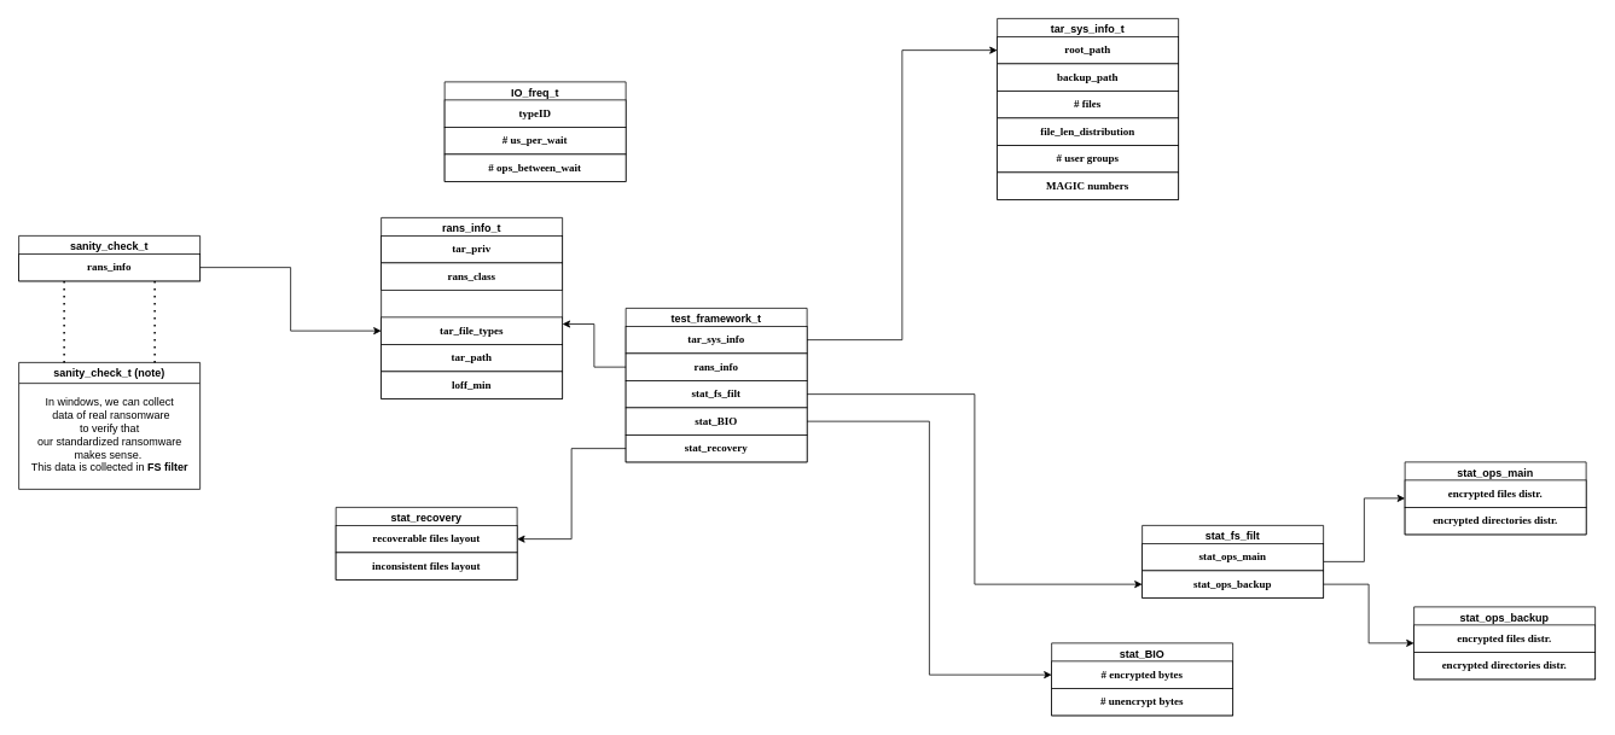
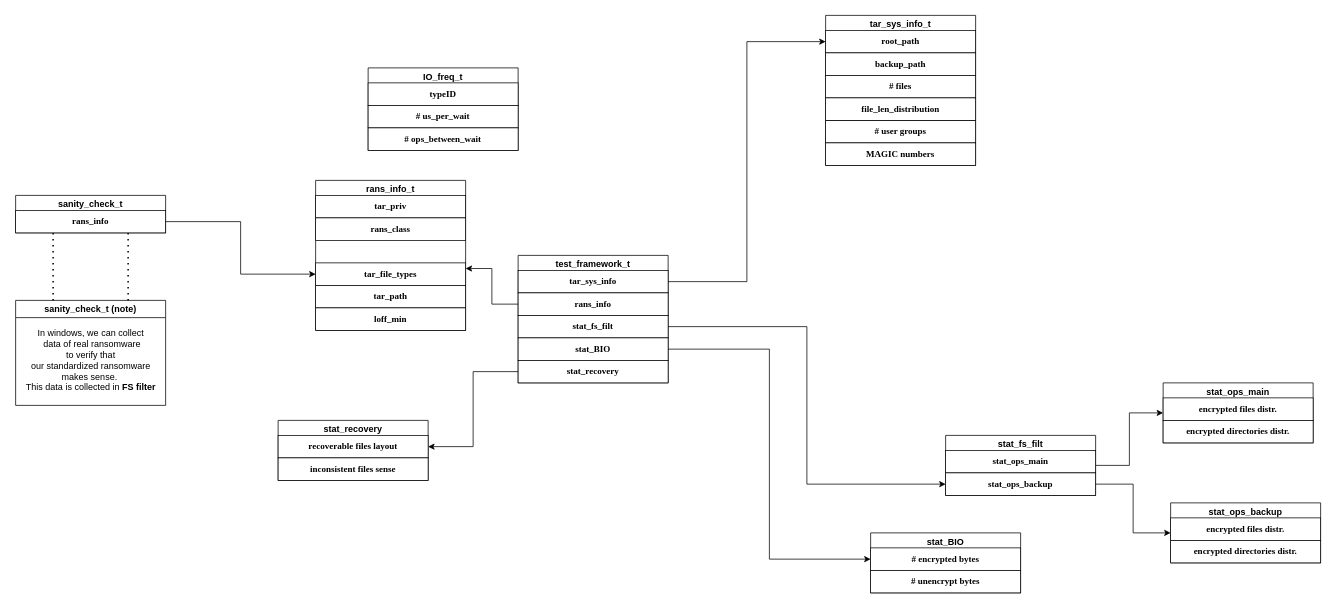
- <mxCell id="52" value="&lt;font face=&quot;Georgia&quot;&gt;&lt;b&gt;inconsistent files layout&lt;/b&gt;&lt;/font&gt;" style="whiteSpace=wrap;html=1;" vertex="1" parent="50"><mxGeometry y="50" width="200" height="30" as="geometry" /></mxCell>
+ <mxCell id="52" value="&lt;font face=&quot;Georgia&quot;&gt;&lt;b&gt;inconsistent files sense&lt;/b&gt;&lt;/font&gt;" style="whiteSpace=wrap;html=1;" vertex="1" parent="50"><mxGeometry y="50" width="200" height="30" as="geometry" /></mxCell>
